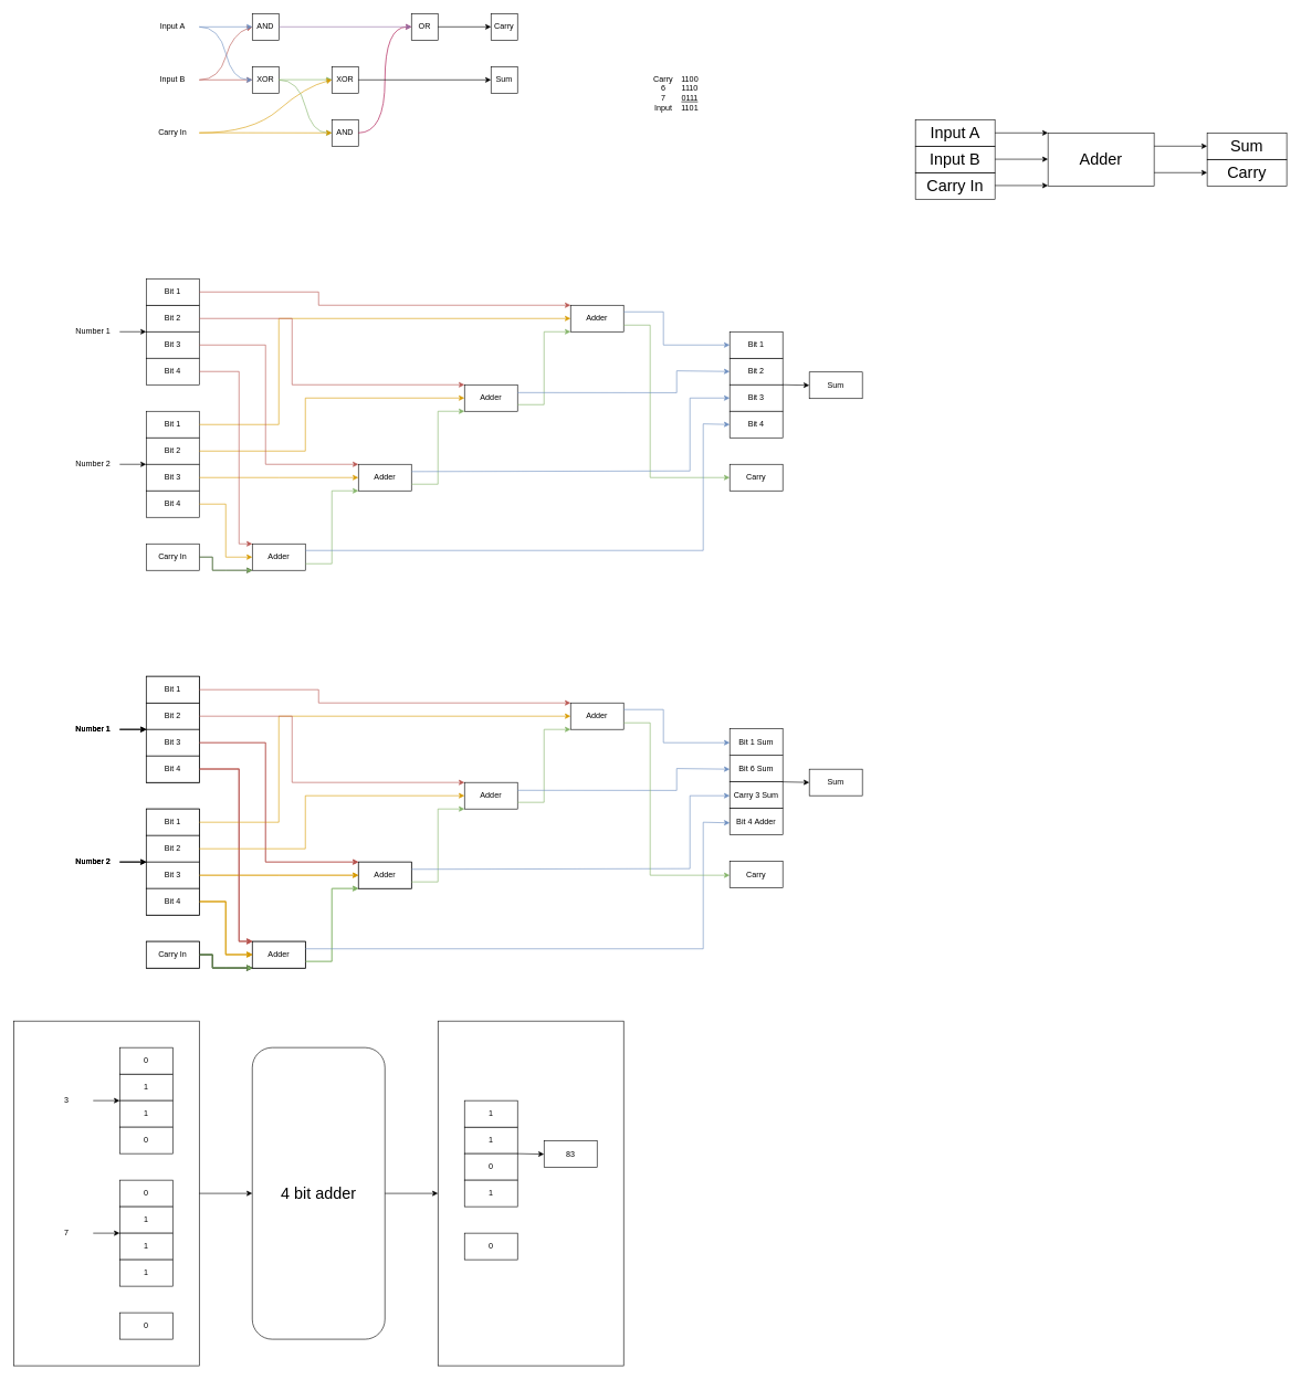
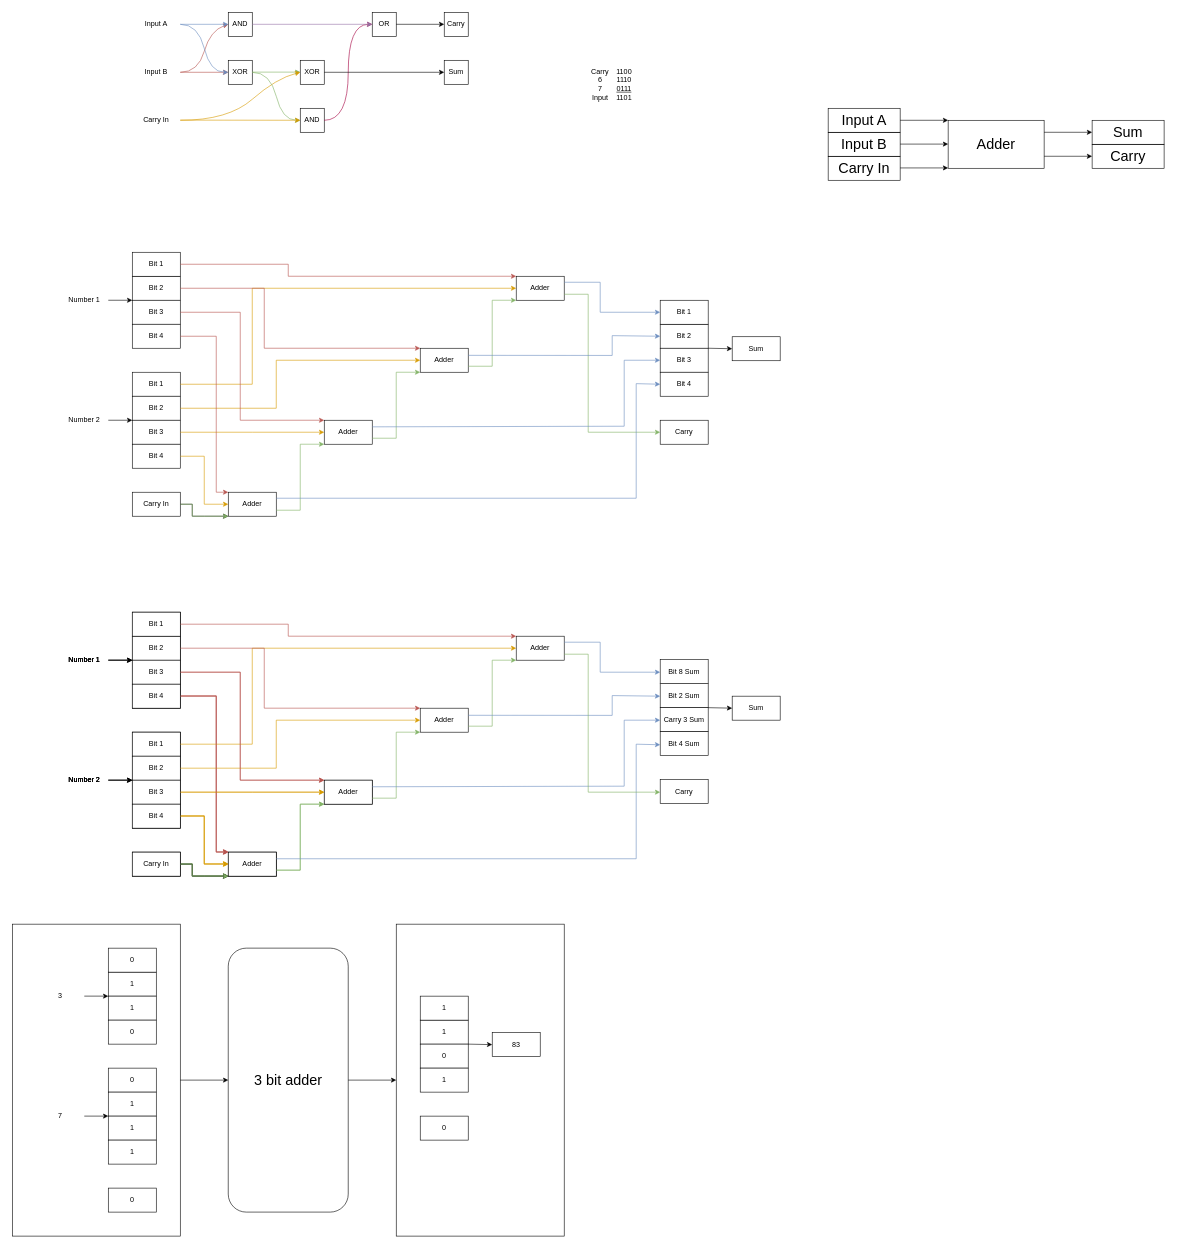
- <mxCell id="140" value="Bit 1 Sum" style="text;html=1;strokeColor=none;fillColor=none;align=center;verticalAlign=middle;whiteSpace=wrap;rounded=0;" vertex="1" parent="1"><mxGeometry x="1100" y="1099.13" width="80" height="40" as="geometry" /></mxCell>
+ <mxCell id="140" value="Bit 8 Sum" style="text;html=1;strokeColor=none;fillColor=none;align=center;verticalAlign=middle;whiteSpace=wrap;rounded=0;" vertex="1" parent="1"><mxGeometry x="1100" y="1099.13" width="80" height="40" as="geometry" /></mxCell>
- <mxCell id="137" value="Bit 6 Sum" style="text;html=1;strokeColor=none;fillColor=none;align=center;verticalAlign=middle;whiteSpace=wrap;rounded=0;" vertex="1" parent="1"><mxGeometry x="1100" y="1139.13" width="80" height="40" as="geometry" /></mxCell>
+ <mxCell id="137" value="Bit 2 Sum" style="text;html=1;strokeColor=none;fillColor=none;align=center;verticalAlign=middle;whiteSpace=wrap;rounded=0;" vertex="1" parent="1"><mxGeometry x="1100" y="1139.13" width="80" height="40" as="geometry" /></mxCell>
- <mxCell id="142" value="Bit 4&amp;nbsp;Adder" style="text;html=1;strokeColor=none;fillColor=none;align=center;verticalAlign=middle;whiteSpace=wrap;rounded=0;" vertex="1" parent="1"><mxGeometry x="1100" y="1219.13" width="80" height="40" as="geometry" /></mxCell>
+ <mxCell id="142" value="Bit 4&amp;nbsp;Sum" style="text;html=1;strokeColor=none;fillColor=none;align=center;verticalAlign=middle;whiteSpace=wrap;rounded=0;" vertex="1" parent="1"><mxGeometry x="1100" y="1219.13" width="80" height="40" as="geometry" /></mxCell>
- <mxCell id="269" value="&lt;font style=&quot;font-size: 24px;&quot;&gt;4 bit adder&lt;/font&gt;" style="text;html=1;strokeColor=none;fillColor=none;align=center;verticalAlign=middle;whiteSpace=wrap;rounded=0;labelBackgroundColor=none;labelBorderColor=none;fontSize=12;" vertex="1" parent="1"><mxGeometry x="380" y="1580" width="200" height="440" as="geometry" /></mxCell>
+ <mxCell id="269" value="&lt;font style=&quot;font-size: 24px;&quot;&gt;3 bit adder&lt;/font&gt;" style="text;html=1;strokeColor=none;fillColor=none;align=center;verticalAlign=middle;whiteSpace=wrap;rounded=0;labelBackgroundColor=none;labelBorderColor=none;fontSize=12;" vertex="1" parent="1"><mxGeometry x="380" y="1580" width="200" height="440" as="geometry" /></mxCell>
